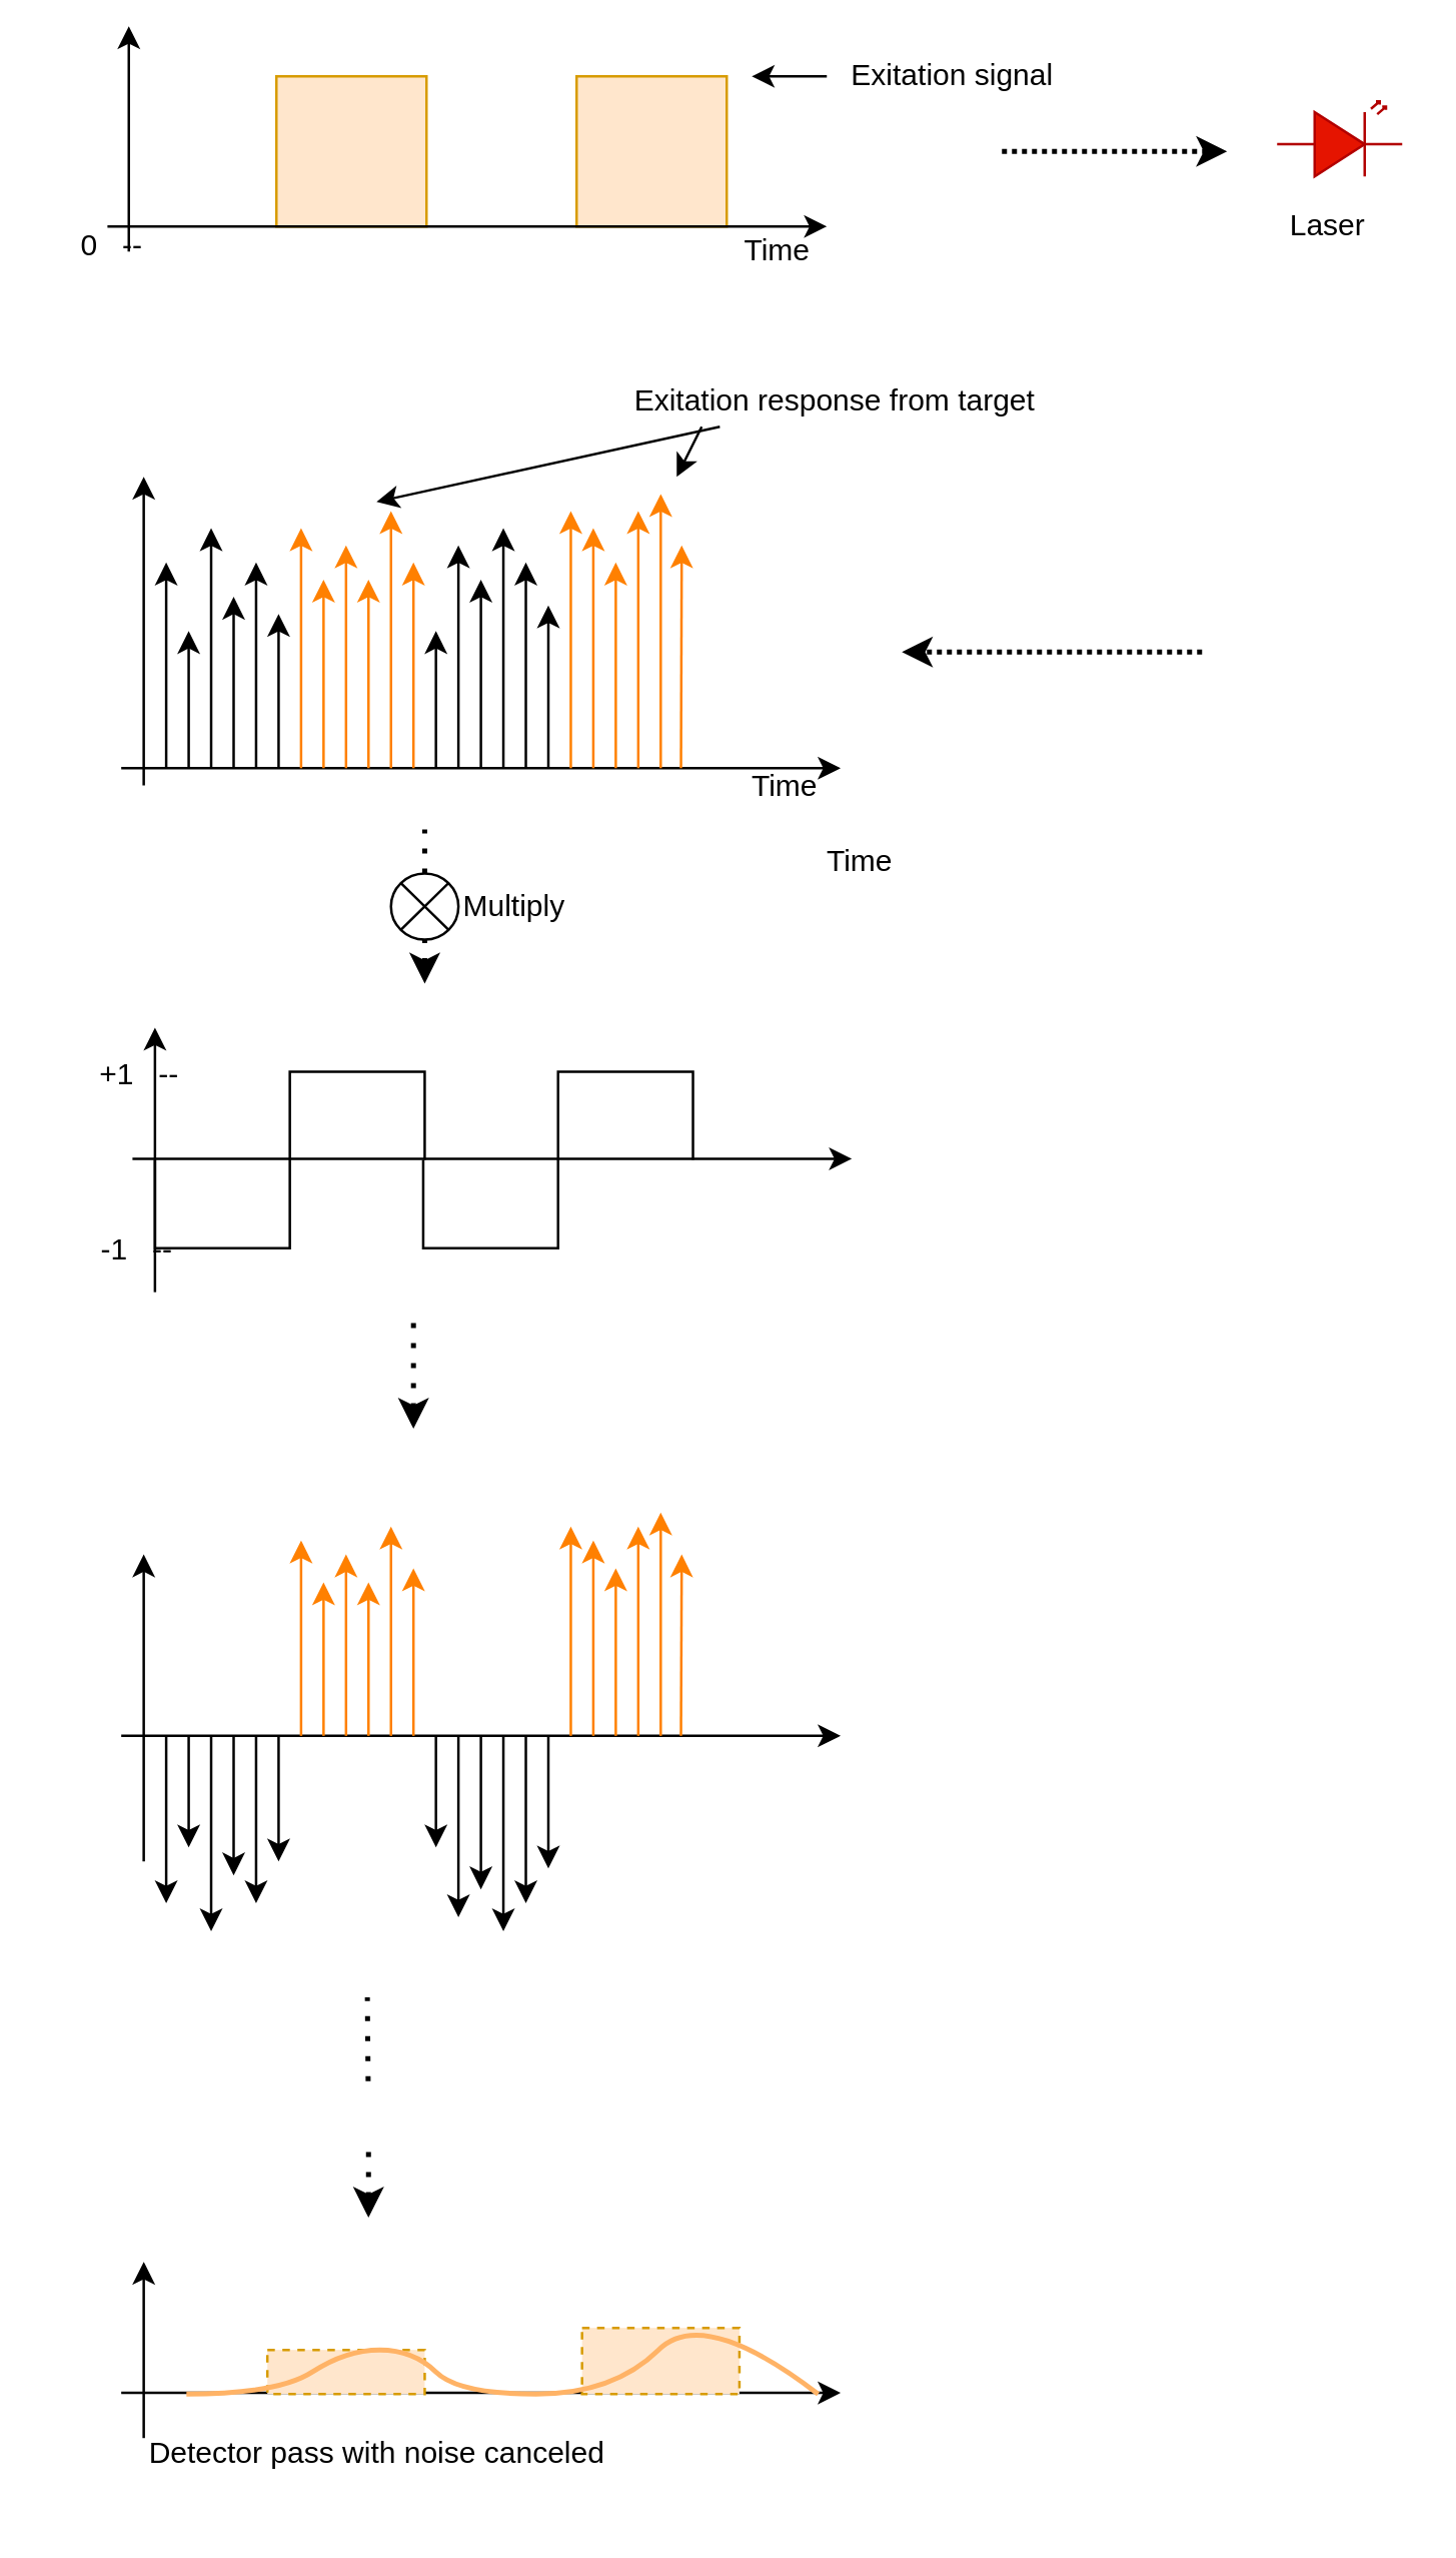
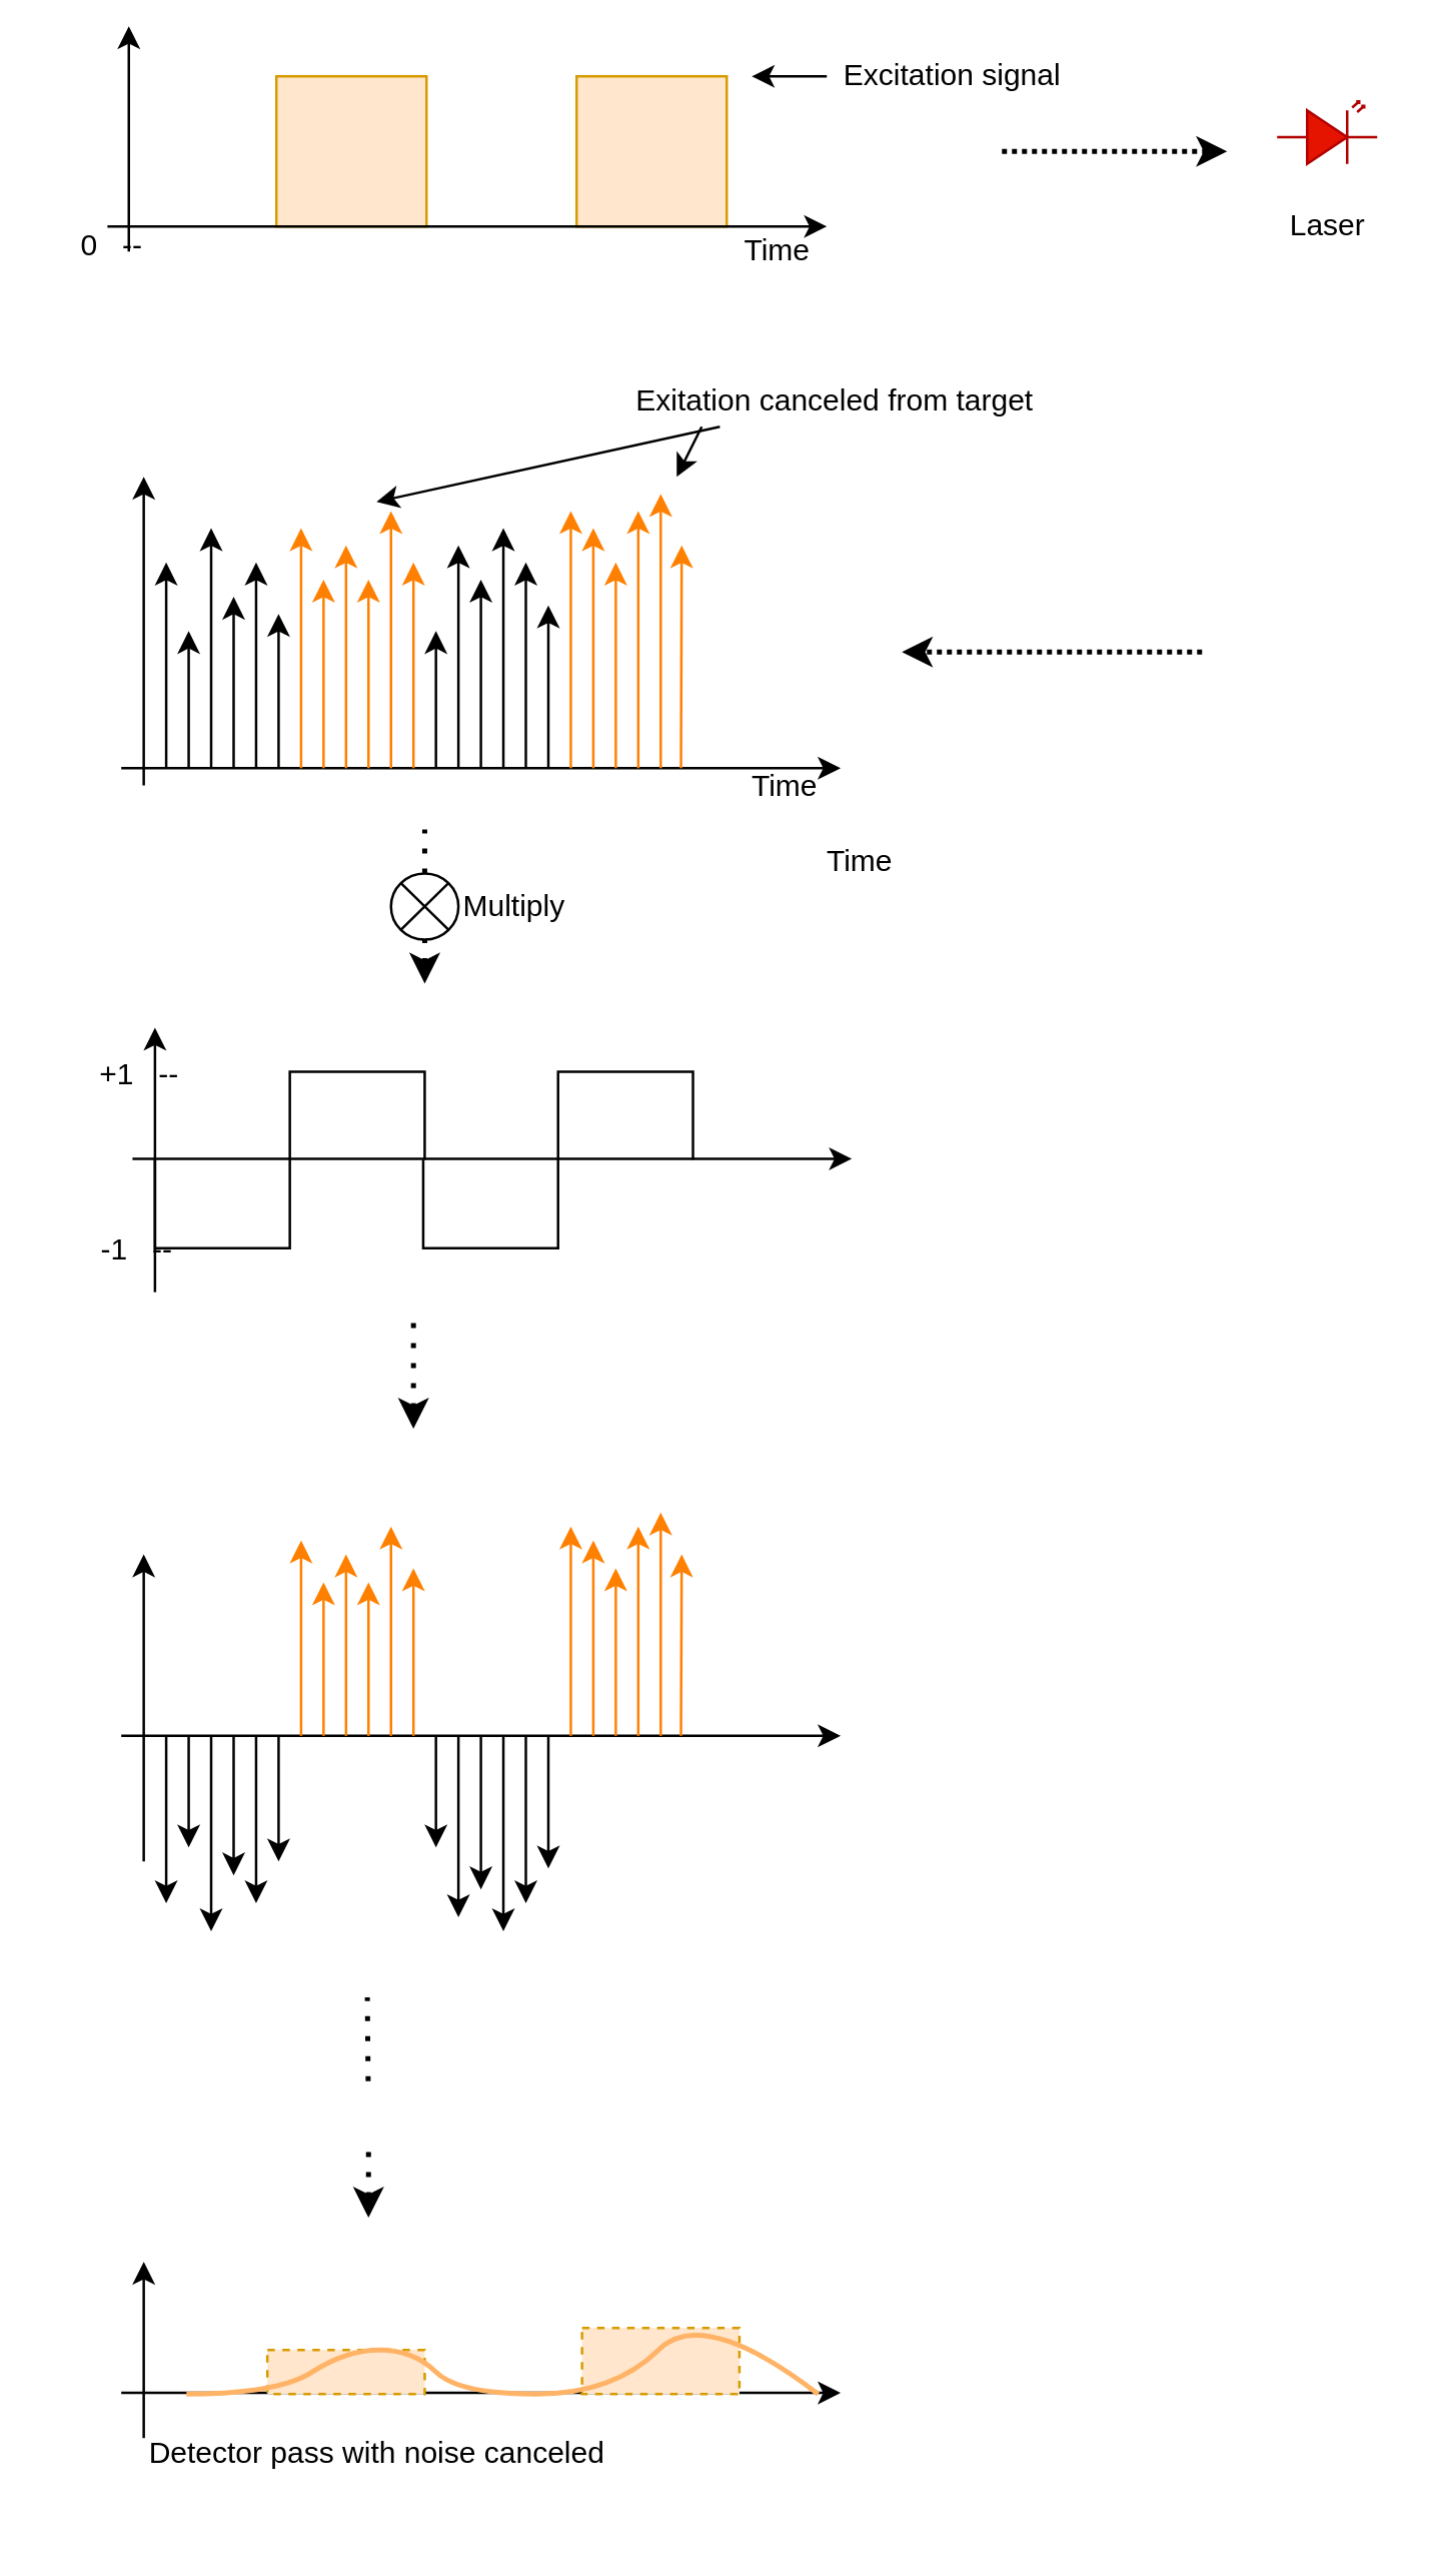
- <mxCell id="94" value="Exitation signal" style="text;html=1;align=center;verticalAlign=middle;resizable=0;points=[];autosize=1;" parent="1" vertex="1"><mxGeometry x="330" y="20" width="100" height="20" as="geometry" /></mxCell>
+ <mxCell id="94" value="Excitation signal" style="text;html=1;align=center;verticalAlign=middle;resizable=0;points=[];autosize=1;" parent="1" vertex="1"><mxGeometry x="330" y="20" width="100" height="20" as="geometry" /></mxCell>
- <mxCell id="99" value="l" style="verticalLabelPosition=bottom;shadow=0;dashed=0;align=center;html=1;verticalAlign=top;shape=mxgraph.electrical.opto_electronics.led_2;pointerEvents=1;fillColor=#e51400;strokeColor=#B20000;fontColor=#ffffff;" parent="1" vertex="1"><mxGeometry x="510" y="40" width="50" height="30" as="geometry" /></mxCell>
+ <mxCell id="99" value="l" style="verticalLabelPosition=bottom;shadow=0;dashed=0;align=center;html=1;verticalAlign=top;shape=mxgraph.electrical.opto_electronics.led_2;pointerEvents=1;fillColor=#e51400;strokeColor=#B20000;fontColor=#ffffff;" parent="1" vertex="1"><mxGeometry x="510" y="40" width="40" height="25" as="geometry" /></mxCell>
- <mxCell id="96" value="Exitation response from target" style="text;html=1;align=center;verticalAlign=middle;resizable=0;points=[];autosize=1;" parent="1" vertex="1"><mxGeometry x="243" y="150" width="180" height="20" as="geometry" /></mxCell>
+ <mxCell id="96" value="Exitation canceled from target" style="text;html=1;align=center;verticalAlign=middle;resizable=0;points=[];autosize=1;" parent="1" vertex="1"><mxGeometry x="243" y="150" width="180" height="20" as="geometry" /></mxCell>
